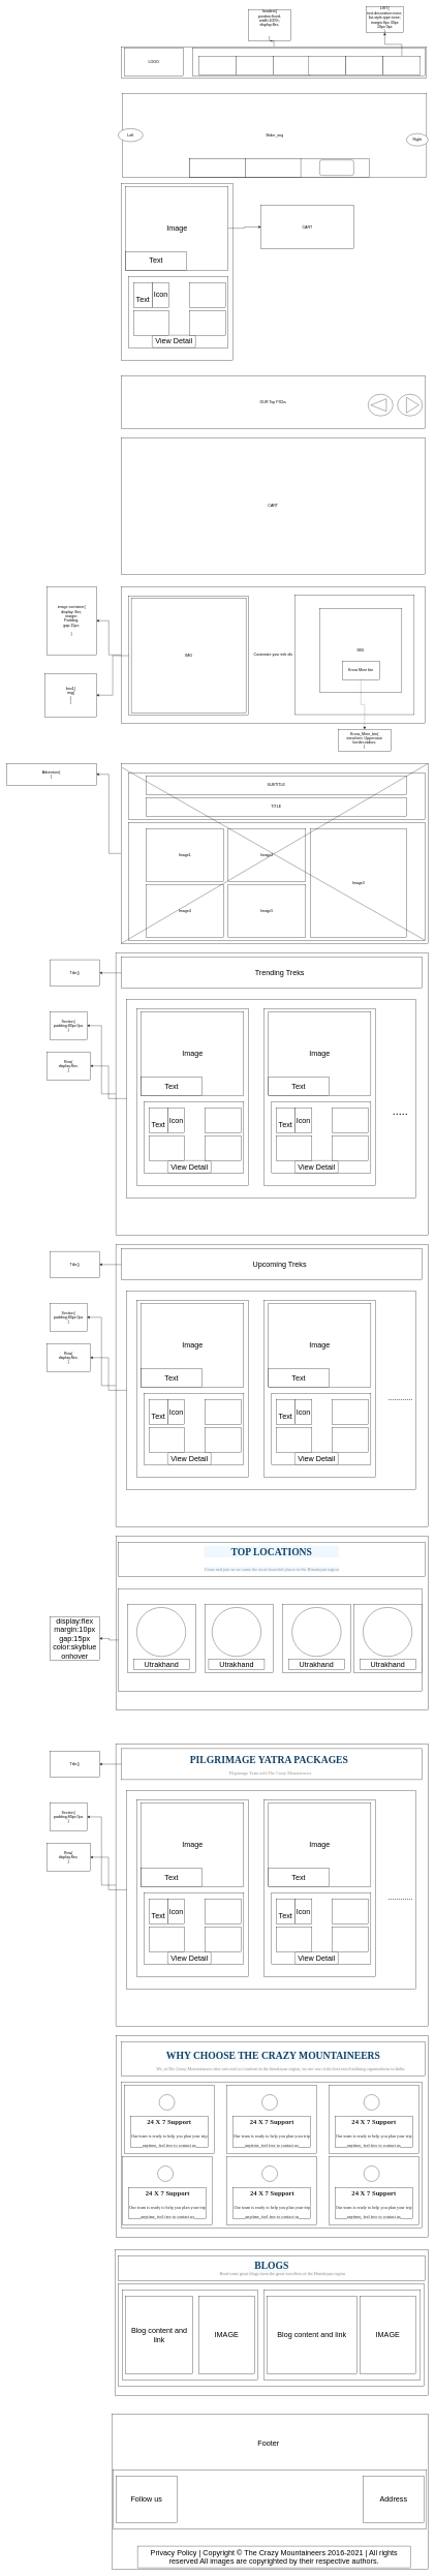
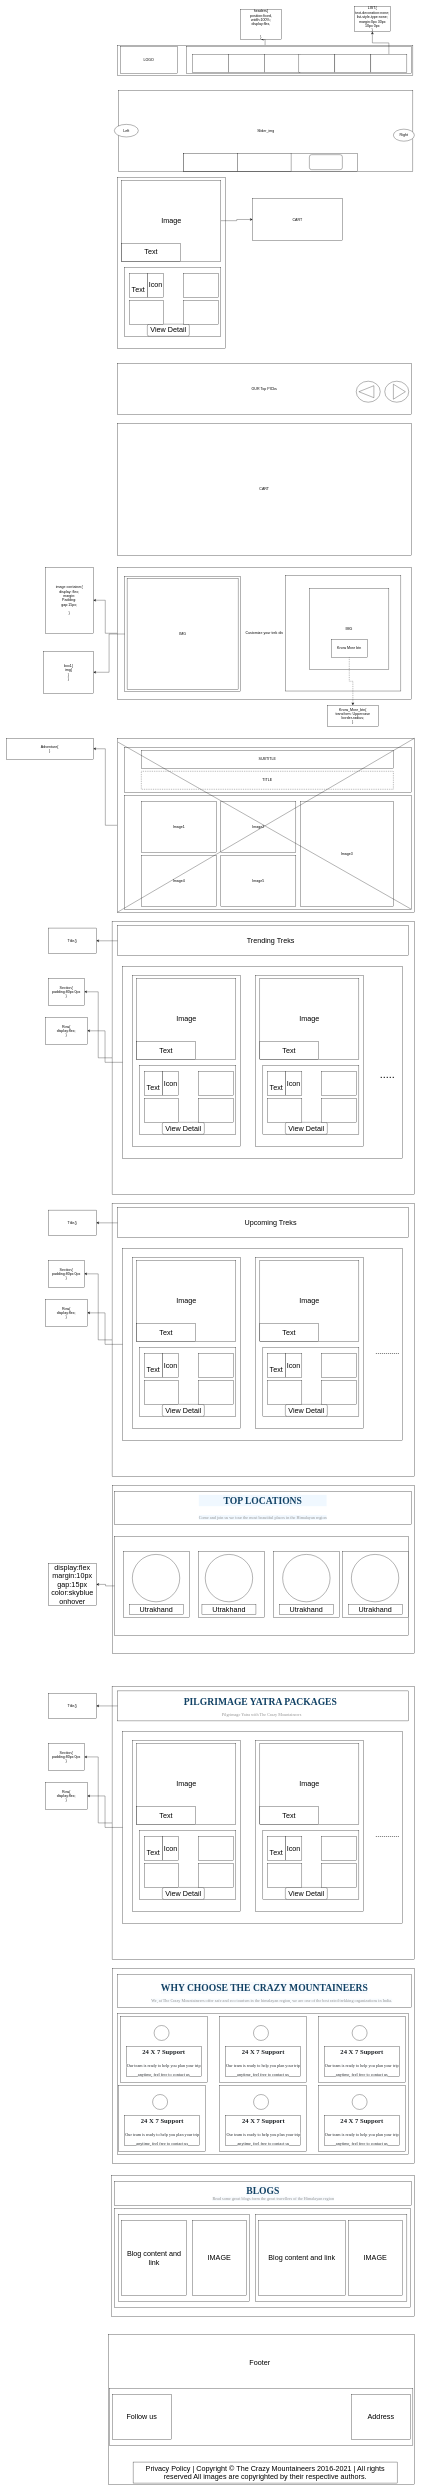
- <mxCell id="54" value="TITLE" style="rounded=0;whiteSpace=wrap;html=1;" parent="1" vertex="1"><mxGeometry x="470" y="2570" width="840" height="60" as="geometry" /></mxCell>
+ <mxCell id="54" value="TITLE" style="rounded=0;whiteSpace=wrap;html=1;dashed=1;" parent="1" vertex="1"><mxGeometry x="470" y="2570" width="840" height="60" as="geometry" /></mxCell>
- <mxCell id="136" value="&lt;h2 style=&quot;box-sizing: border-box; margin-top: 0px; margin-bottom: 20px; line-height: 1.2; font-size: 32px; text-transform: uppercase; padding-bottom: 0px; color: rgb(18, 66, 101); font-family: &amp;quot;Roboto Slab&amp;quot;, serif; background-color: rgb(240, 248, 255);&quot;&gt;TOP LOCATIONS&lt;/h2&gt;&lt;div&gt;&lt;span style=&quot;color: rgb(145, 145, 145); font-family: &amp;quot;Roboto Slab&amp;quot;, serif; font-size: 14px; background-color: rgb(240, 248, 255);&quot;&gt;Come and join us we some the most beautiful places in the Himalayan region&lt;/span&gt;&lt;br&gt;&lt;/div&gt;" style="rounded=0;whiteSpace=wrap;html=1;fontSize=24;" vertex="1" parent="1"><mxGeometry x="380" y="4970" width="990" height="110" as="geometry" /></mxCell>
+ <mxCell id="136" value="&lt;h2 style=&quot;box-sizing: border-box; margin-top: 0px; margin-bottom: 20px; line-height: 1.2; font-size: 32px; text-transform: uppercase; padding-bottom: 0px; color: rgb(18, 66, 101); font-family: &amp;quot;Roboto Slab&amp;quot;, serif; background-color: rgb(240, 248, 255);&quot;&gt;TOP LOCATIONS&lt;/h2&gt;&lt;div&gt;&lt;span style=&quot;color: rgb(145, 145, 145); font-family: &amp;quot;Roboto Slab&amp;quot;, serif; font-size: 14px; background-color: rgb(240, 248, 255);&quot;&gt;Come and join us we tour the most beautiful places in the Himalayan region&lt;/span&gt;&lt;br&gt;&lt;/div&gt;" style="rounded=0;whiteSpace=wrap;html=1;fontSize=24;" vertex="1" parent="1"><mxGeometry x="380" y="4970" width="990" height="110" as="geometry" /></mxCell>
